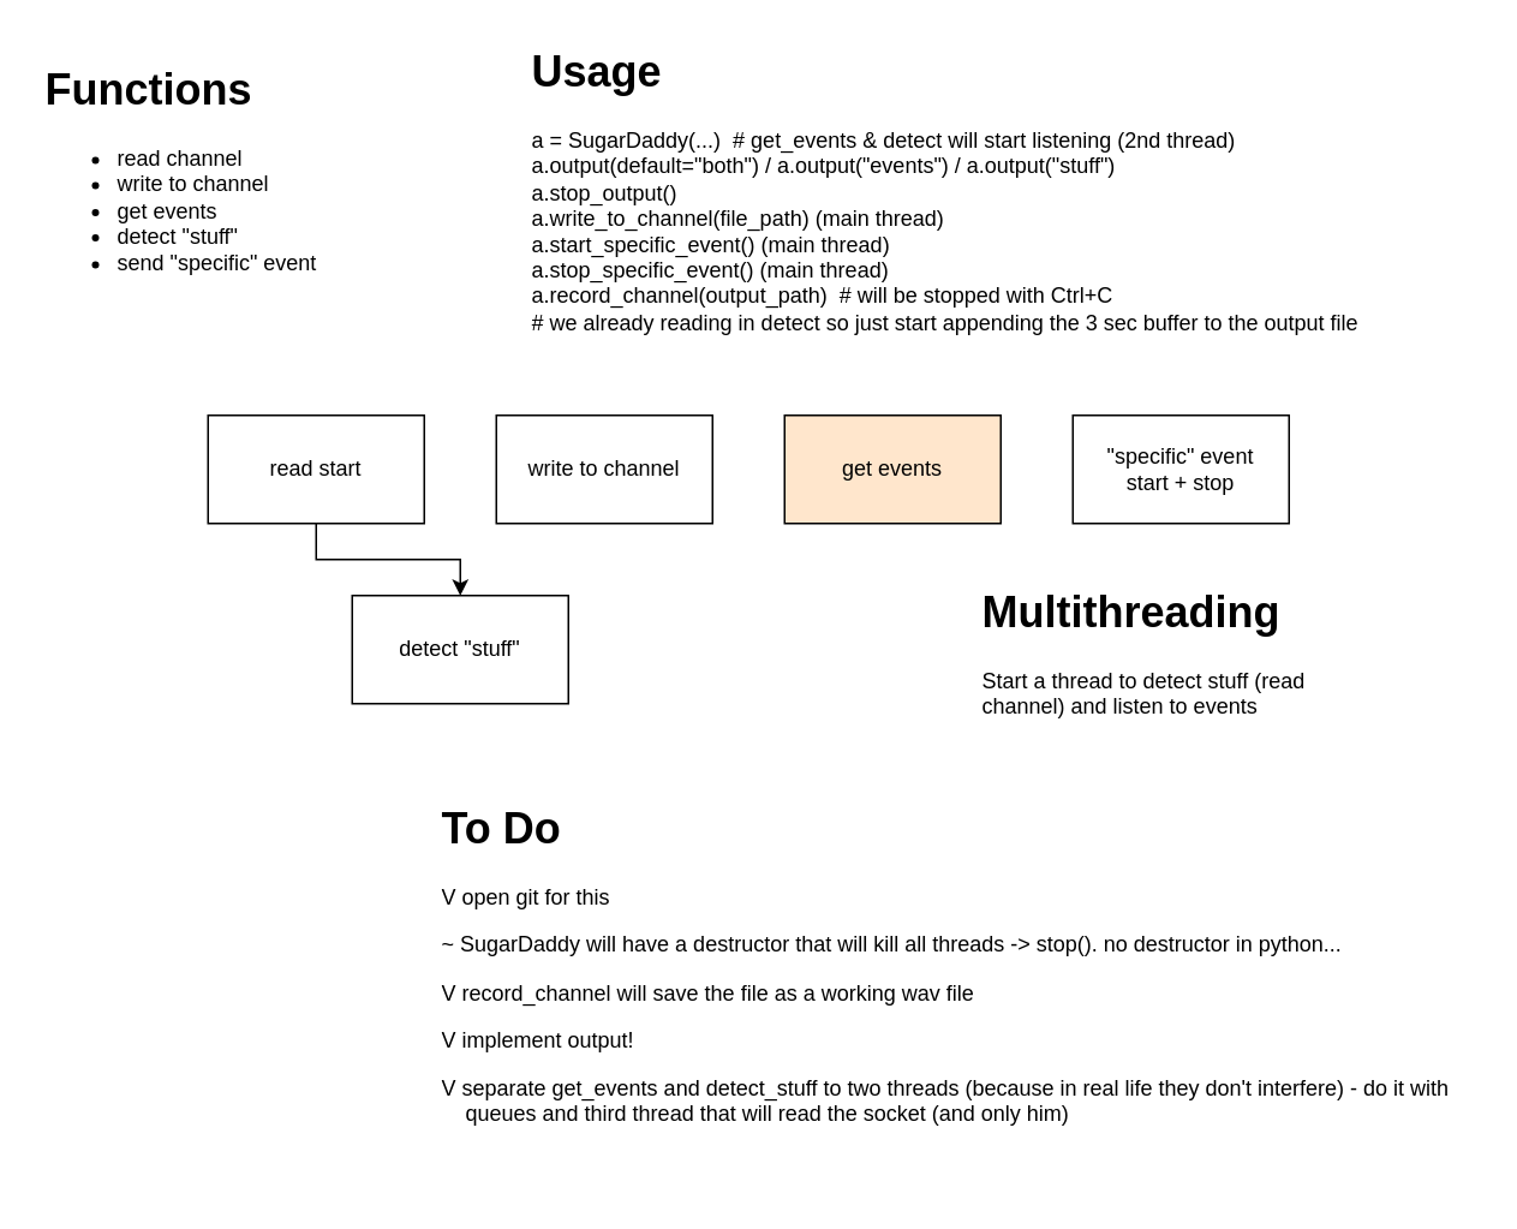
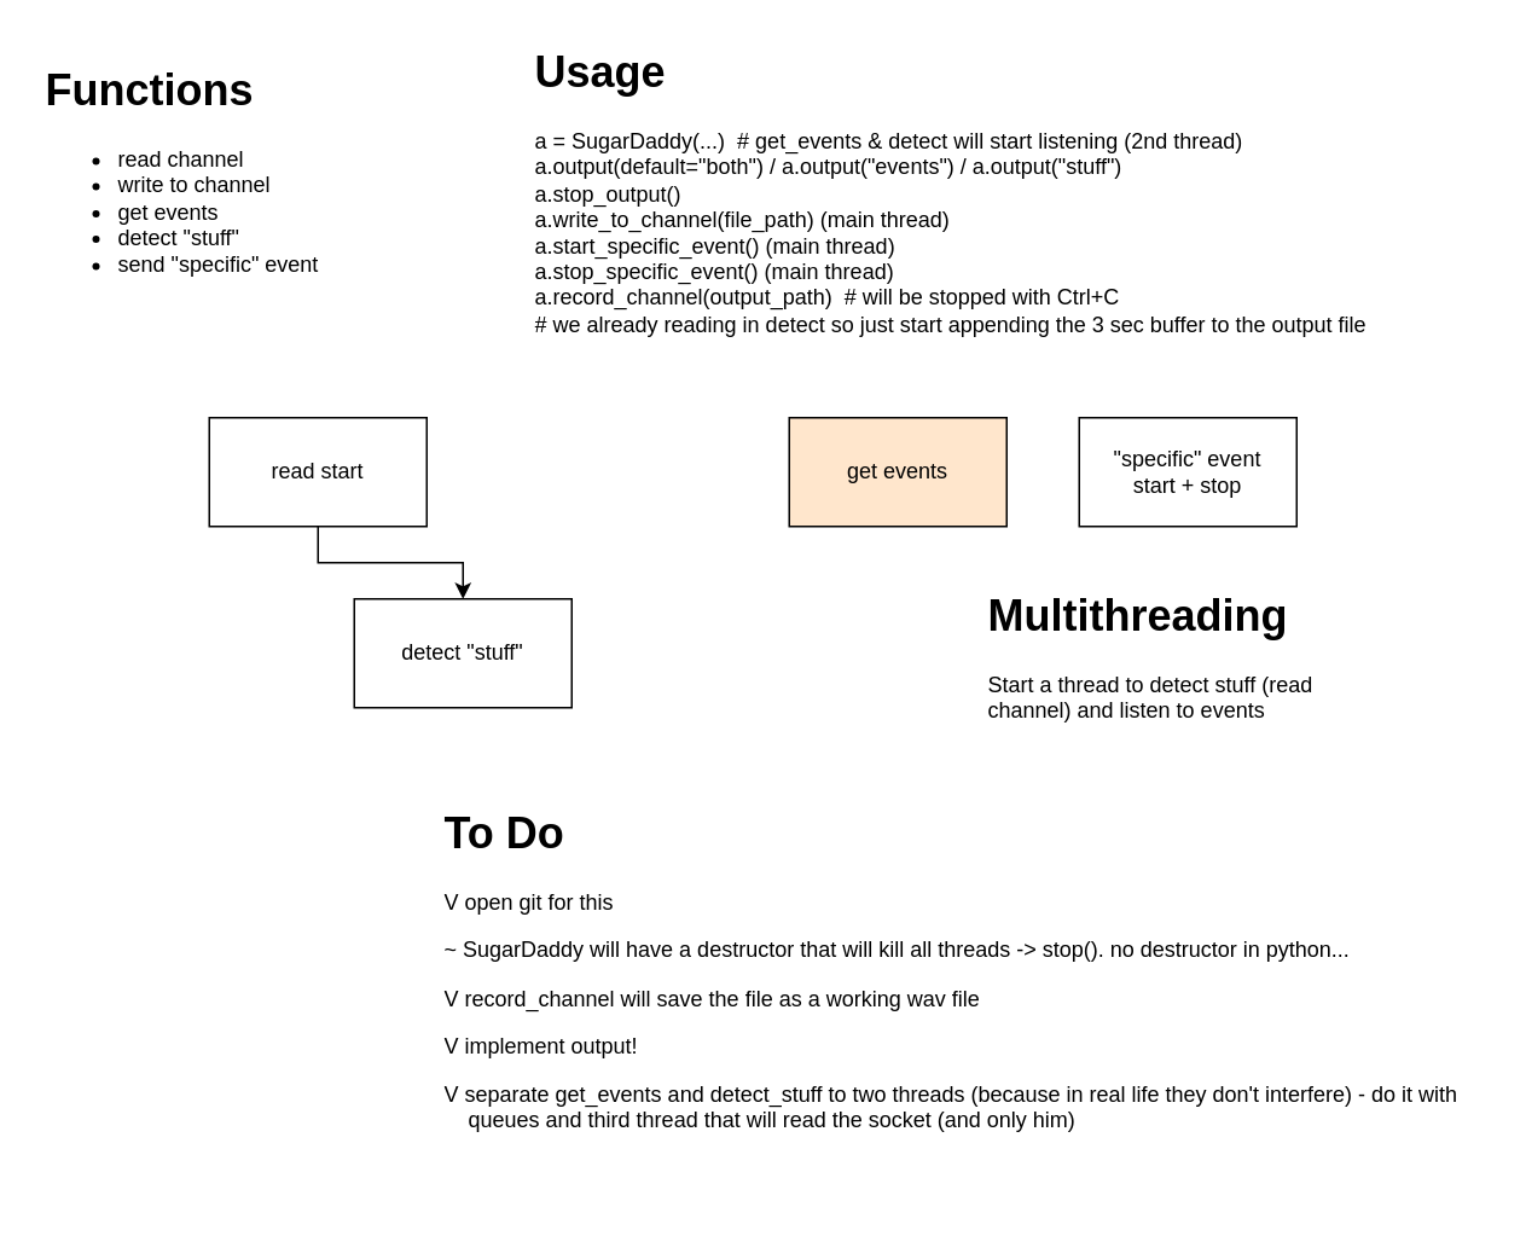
- <mxCell id="4" value="write to channel" style="rounded=0;whiteSpace=wrap;html=1;" parent="1" vertex="1"><mxGeometry x="275" y="230" width="120" height="60" as="geometry" /></mxCell>
